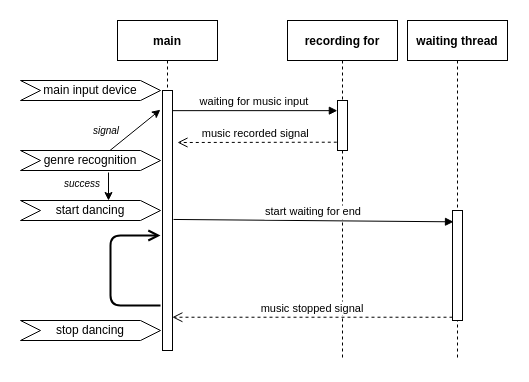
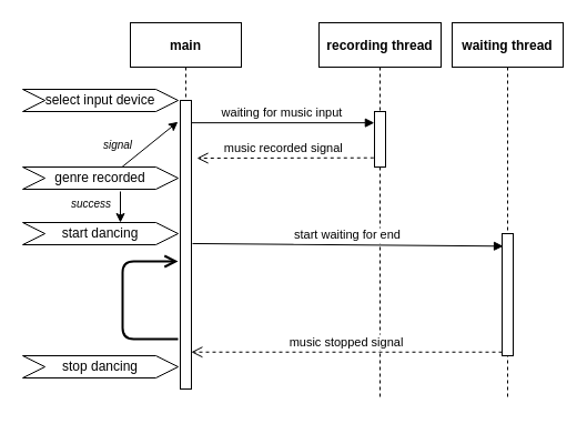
- <mxCell id="4" value="recording for" style="shape=umlLifeline;perimeter=lifelinePerimeter;container=1;collapsible=0;recursiveResize=0;rounded=0;shadow=0;strokeWidth=1;fontStyle=1" parent="1" vertex="1"><mxGeometry x="287" y="20" width="110" height="340" as="geometry" /></mxCell>
+ <mxCell id="4" value="recording thread" style="shape=umlLifeline;perimeter=lifelinePerimeter;container=1;collapsible=0;recursiveResize=0;rounded=0;shadow=0;strokeWidth=1;fontStyle=1" parent="1" vertex="1"><mxGeometry x="287" y="20" width="110" height="340" as="geometry" /></mxCell>
- <mxCell id="12" value="main input device" style="shape=step;perimeter=stepPerimeter;whiteSpace=wrap;html=1;fixedSize=1;" vertex="1" parent="1"><mxGeometry x="20" y="80" width="140" height="20" as="geometry" /></mxCell>
+ <mxCell id="12" value="select input device" style="shape=step;perimeter=stepPerimeter;whiteSpace=wrap;html=1;fixedSize=1;" vertex="1" parent="1"><mxGeometry x="20" y="80" width="140" height="20" as="geometry" /></mxCell>
- <mxCell id="13" value="genre recognition" style="shape=step;perimeter=stepPerimeter;whiteSpace=wrap;html=1;fixedSize=1;" vertex="1" parent="1"><mxGeometry x="20" y="150" width="140" height="20" as="geometry" /></mxCell>
+ <mxCell id="13" value="genre recorded" style="shape=step;perimeter=stepPerimeter;whiteSpace=wrap;html=1;fixedSize=1;" vertex="1" parent="1"><mxGeometry x="20" y="150" width="140" height="20" as="geometry" /></mxCell>
